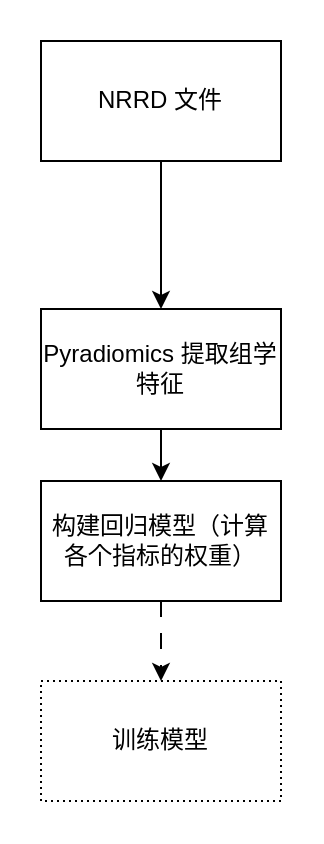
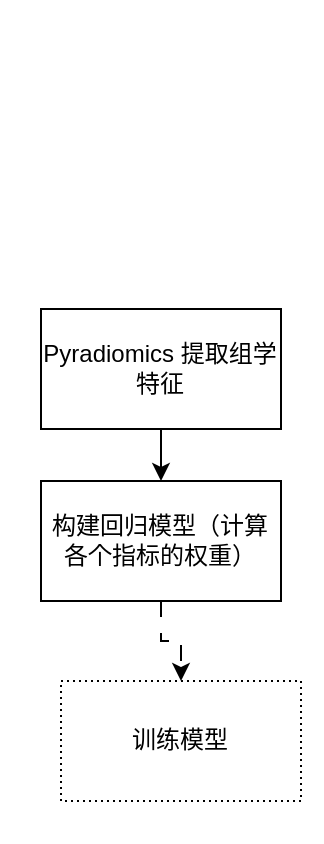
- <mxCell id="3" value="&lt;div&gt;NRRD 文件&lt;br&gt;&lt;/div&gt;" style="rounded=0;whiteSpace=wrap;html=1;" vertex="1" parent="1"><mxGeometry x="20" y="20" width="120" height="60" as="geometry" /></mxCell>
- <mxCell id="2" value="" style="edgeStyle=orthogonalEdgeStyle;rounded=0;orthogonalLoop=1;jettySize=auto;html=1;" edge="1" parent="1" source="3" target="5"><mxGeometry relative="1" as="geometry" /></mxCell>
- <mxCell id="8" value="训练模型" style="rounded=0;whiteSpace=wrap;html=1;fillStyle=auto;dashed=1;dashPattern=1 2;" vertex="1" parent="1"><mxGeometry x="20" y="340" width="120" height="60" as="geometry" /></mxCell>
+ <mxCell id="8" value="训练模型" style="rounded=0;whiteSpace=wrap;html=1;fillStyle=auto;dashed=1;dashPattern=1 2;" vertex="1" parent="1"><mxGeometry x="30" y="340" width="120" height="60" as="geometry" /></mxCell>
